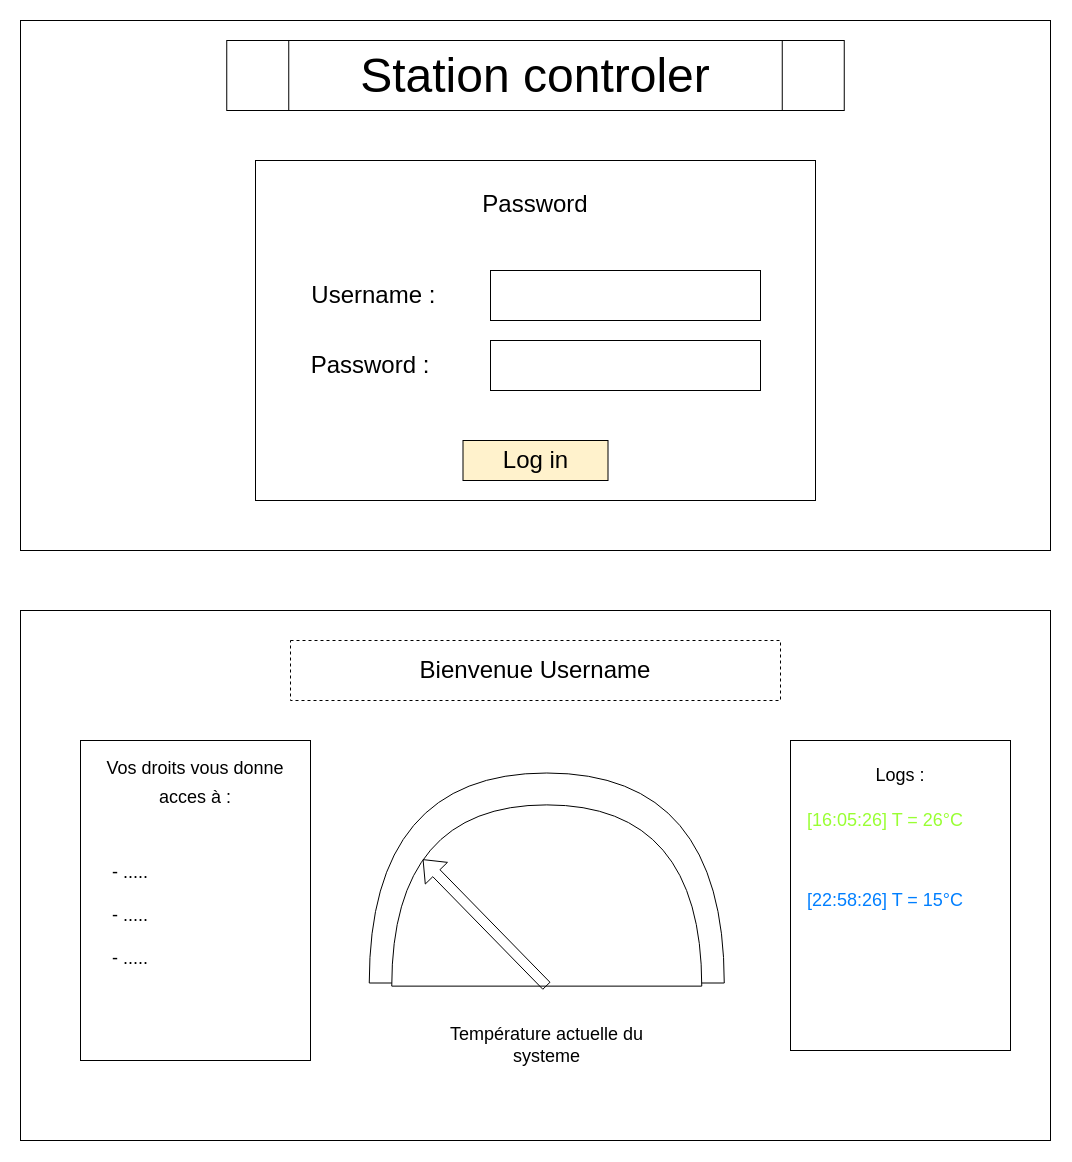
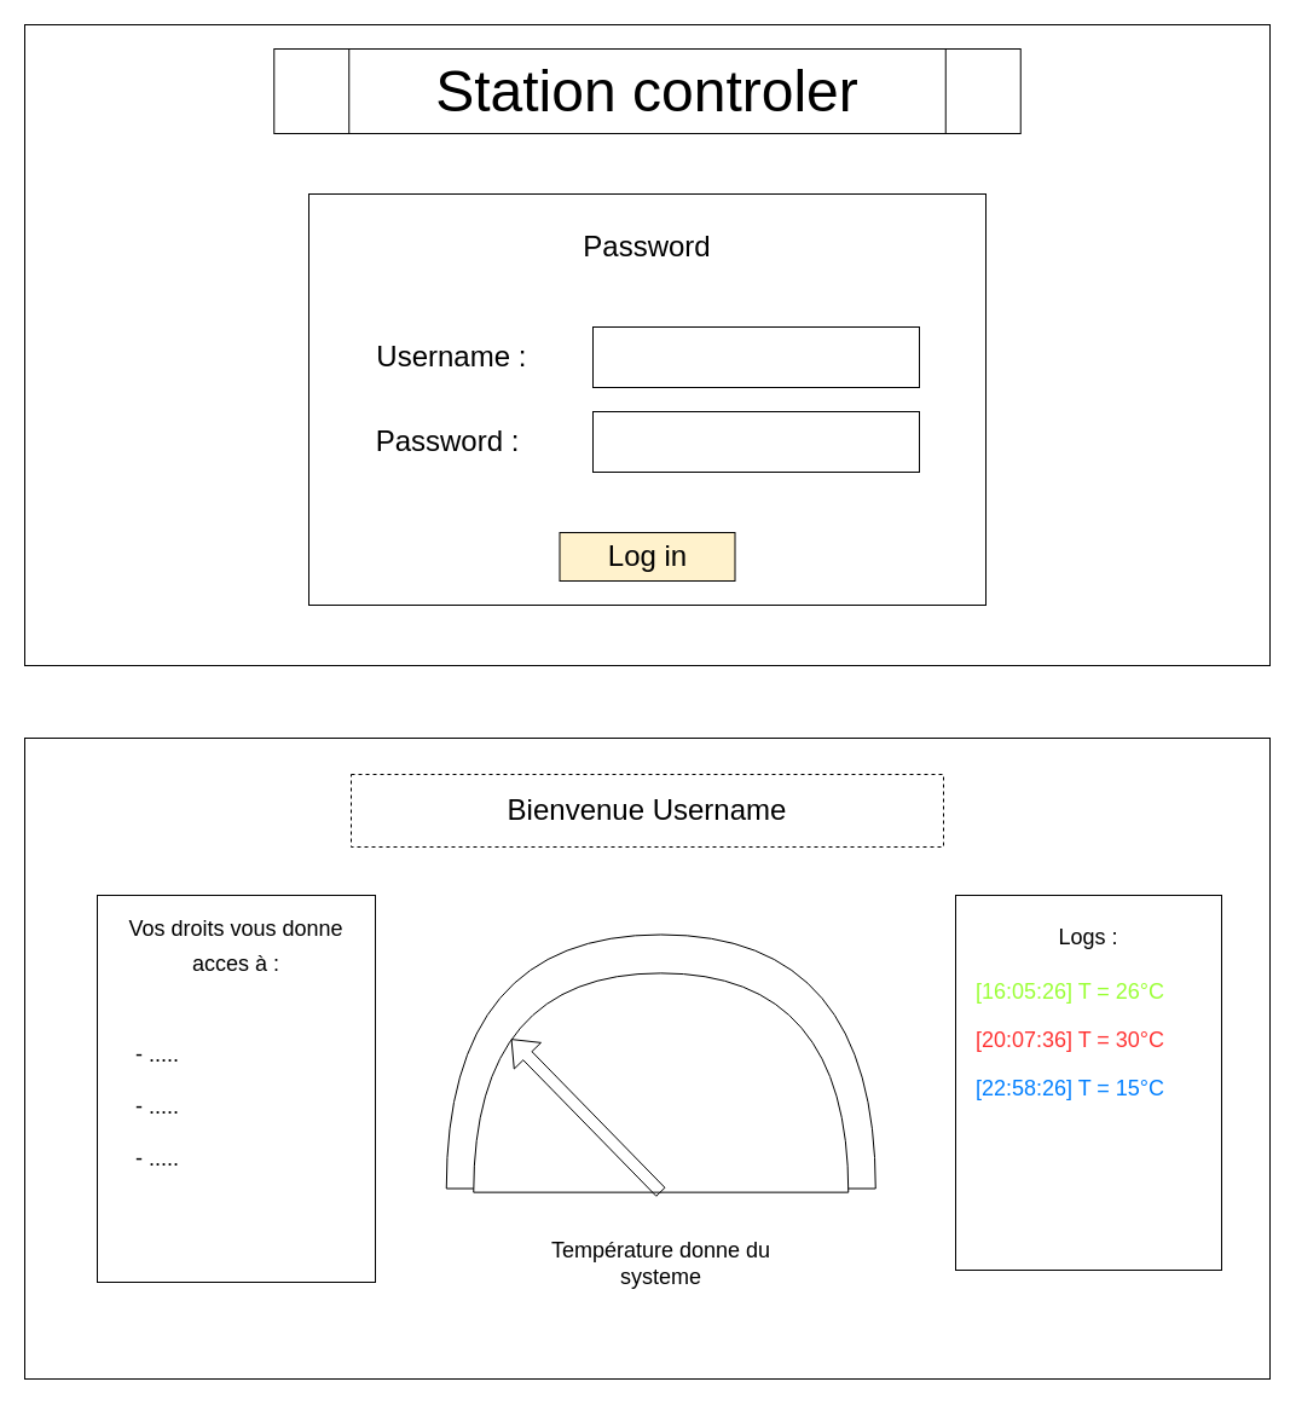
+ <mxCell id="23" value="&lt;font color=&quot;#ff3333&quot;&gt;[20:07:36] T = 30°C&lt;/font&gt;" style="text;html=1;strokeColor=none;fillColor=none;align=center;verticalAlign=middle;whiteSpace=wrap;rounded=0;fontSize=18;" vertex="1" parent="1"><mxGeometry x="790" y="840" width="190" height="40" as="geometry" /></mxCell>
- <mxCell id="19" value="Température actuelle du systeme" style="text;html=1;strokeColor=none;fillColor=none;align=center;verticalAlign=middle;whiteSpace=wrap;rounded=0;fontSize=18;" vertex="1" parent="1"><mxGeometry x="423.75" y="1020" width="245" height="50" as="geometry" /></mxCell>
+ <mxCell id="19" value="Température donne du systeme" style="text;html=1;strokeColor=none;fillColor=none;align=center;verticalAlign=middle;whiteSpace=wrap;rounded=0;fontSize=18;" vertex="1" parent="1"><mxGeometry x="423.75" y="1020" width="245" height="50" as="geometry" /></mxCell>
